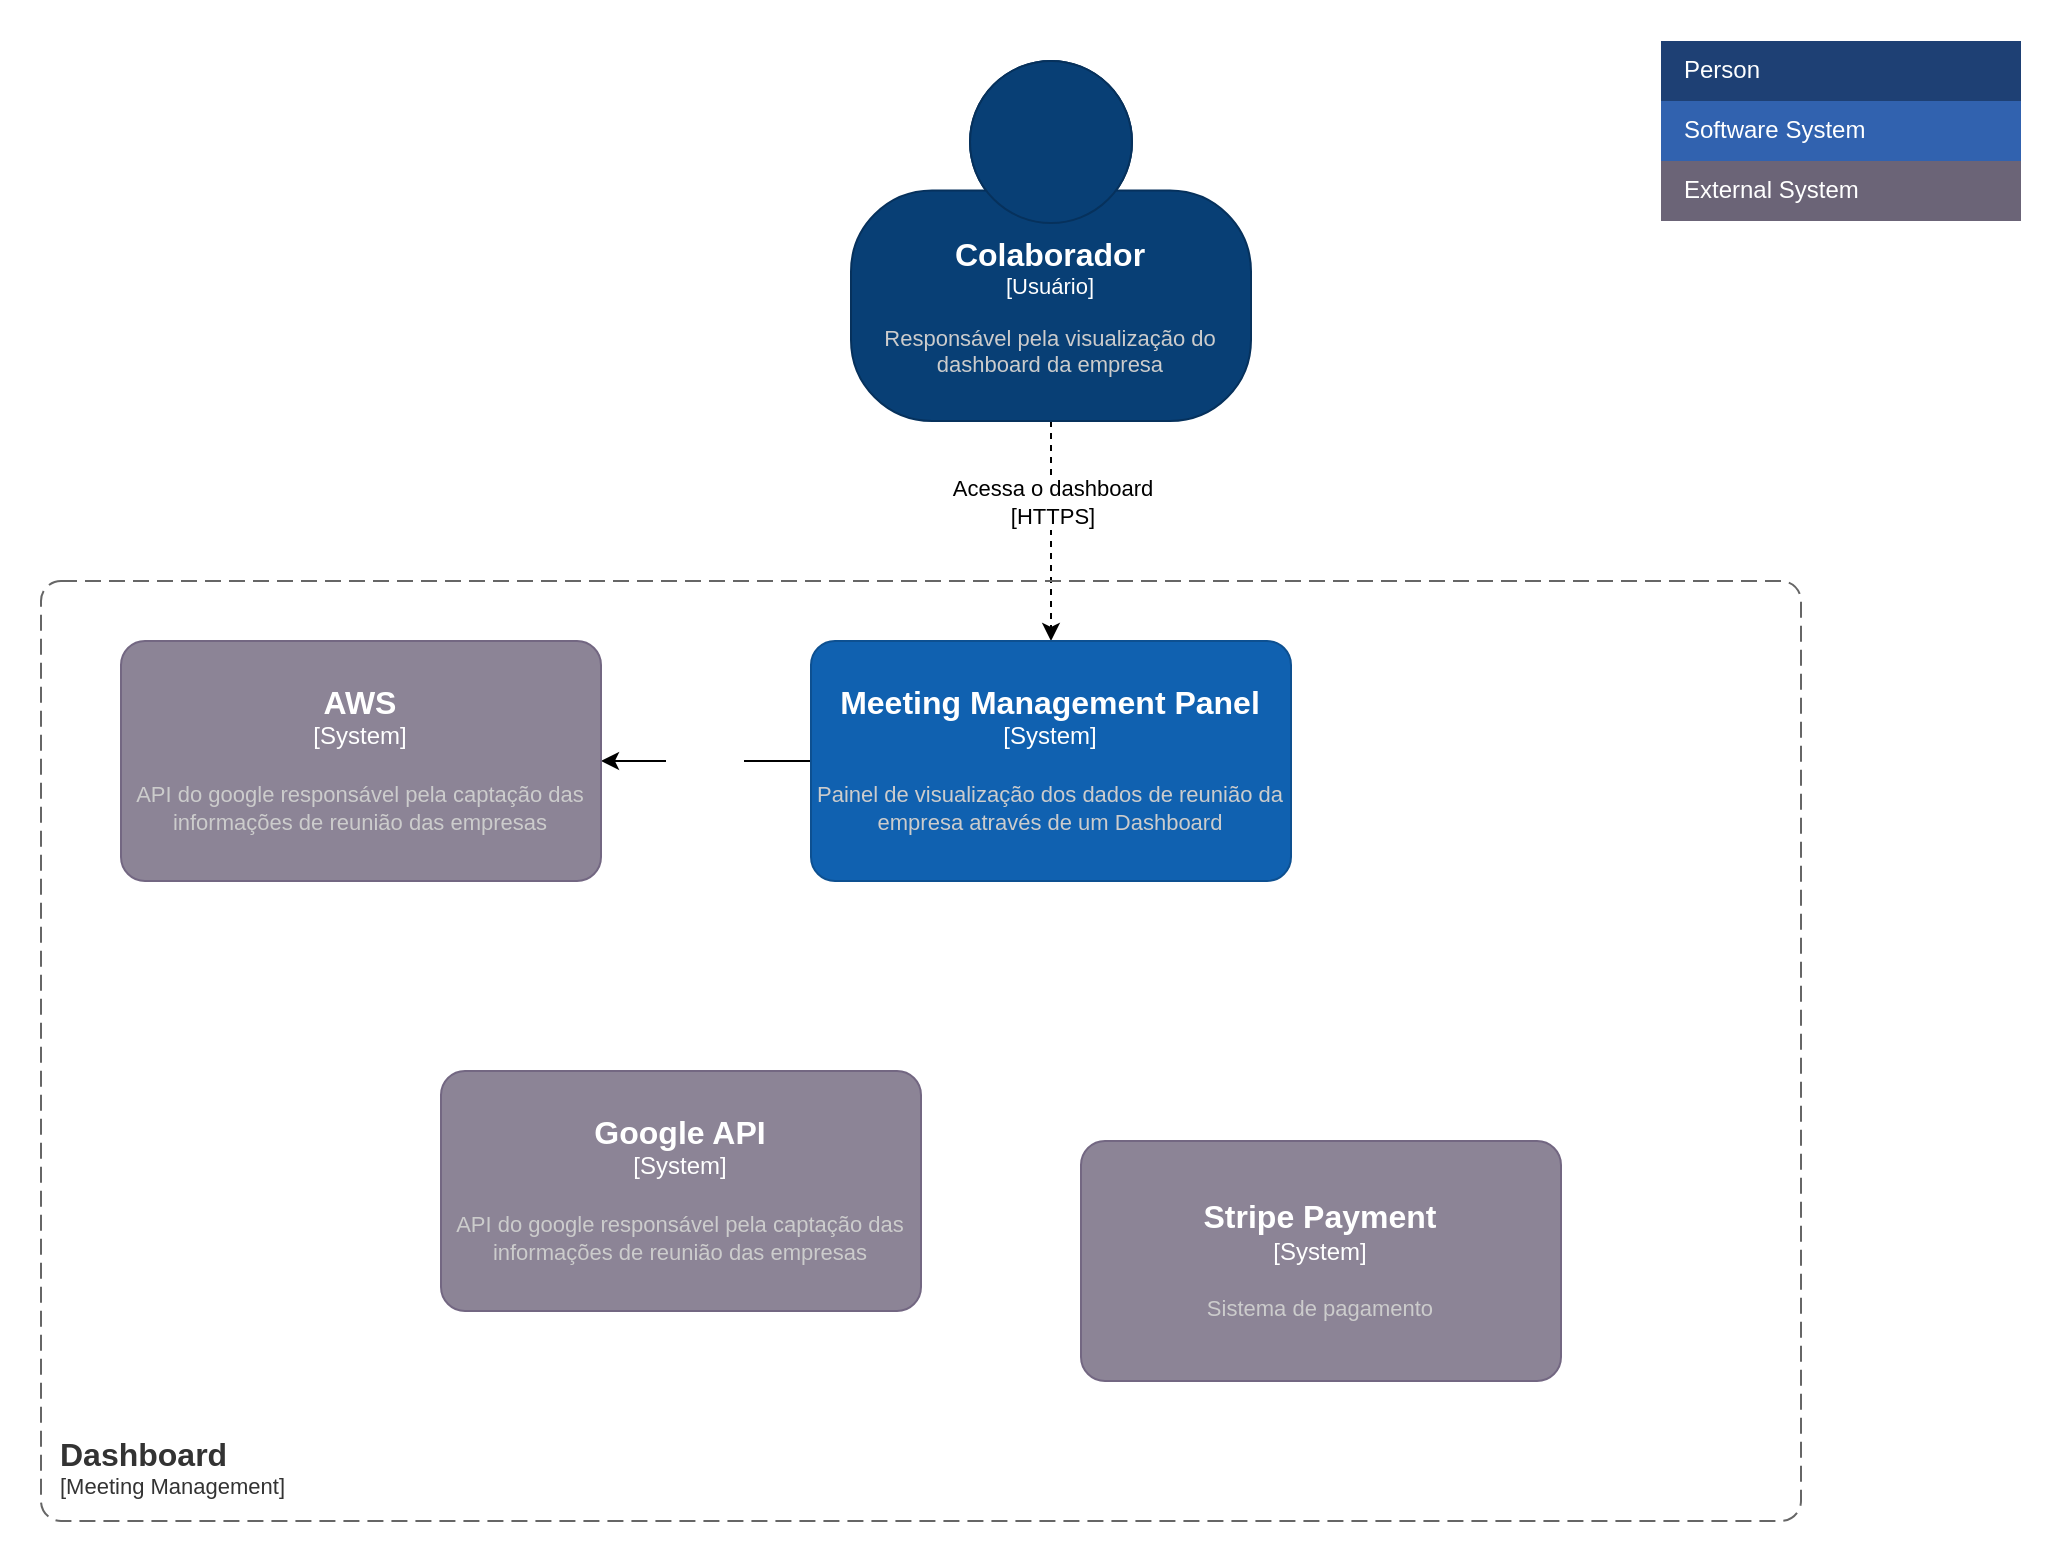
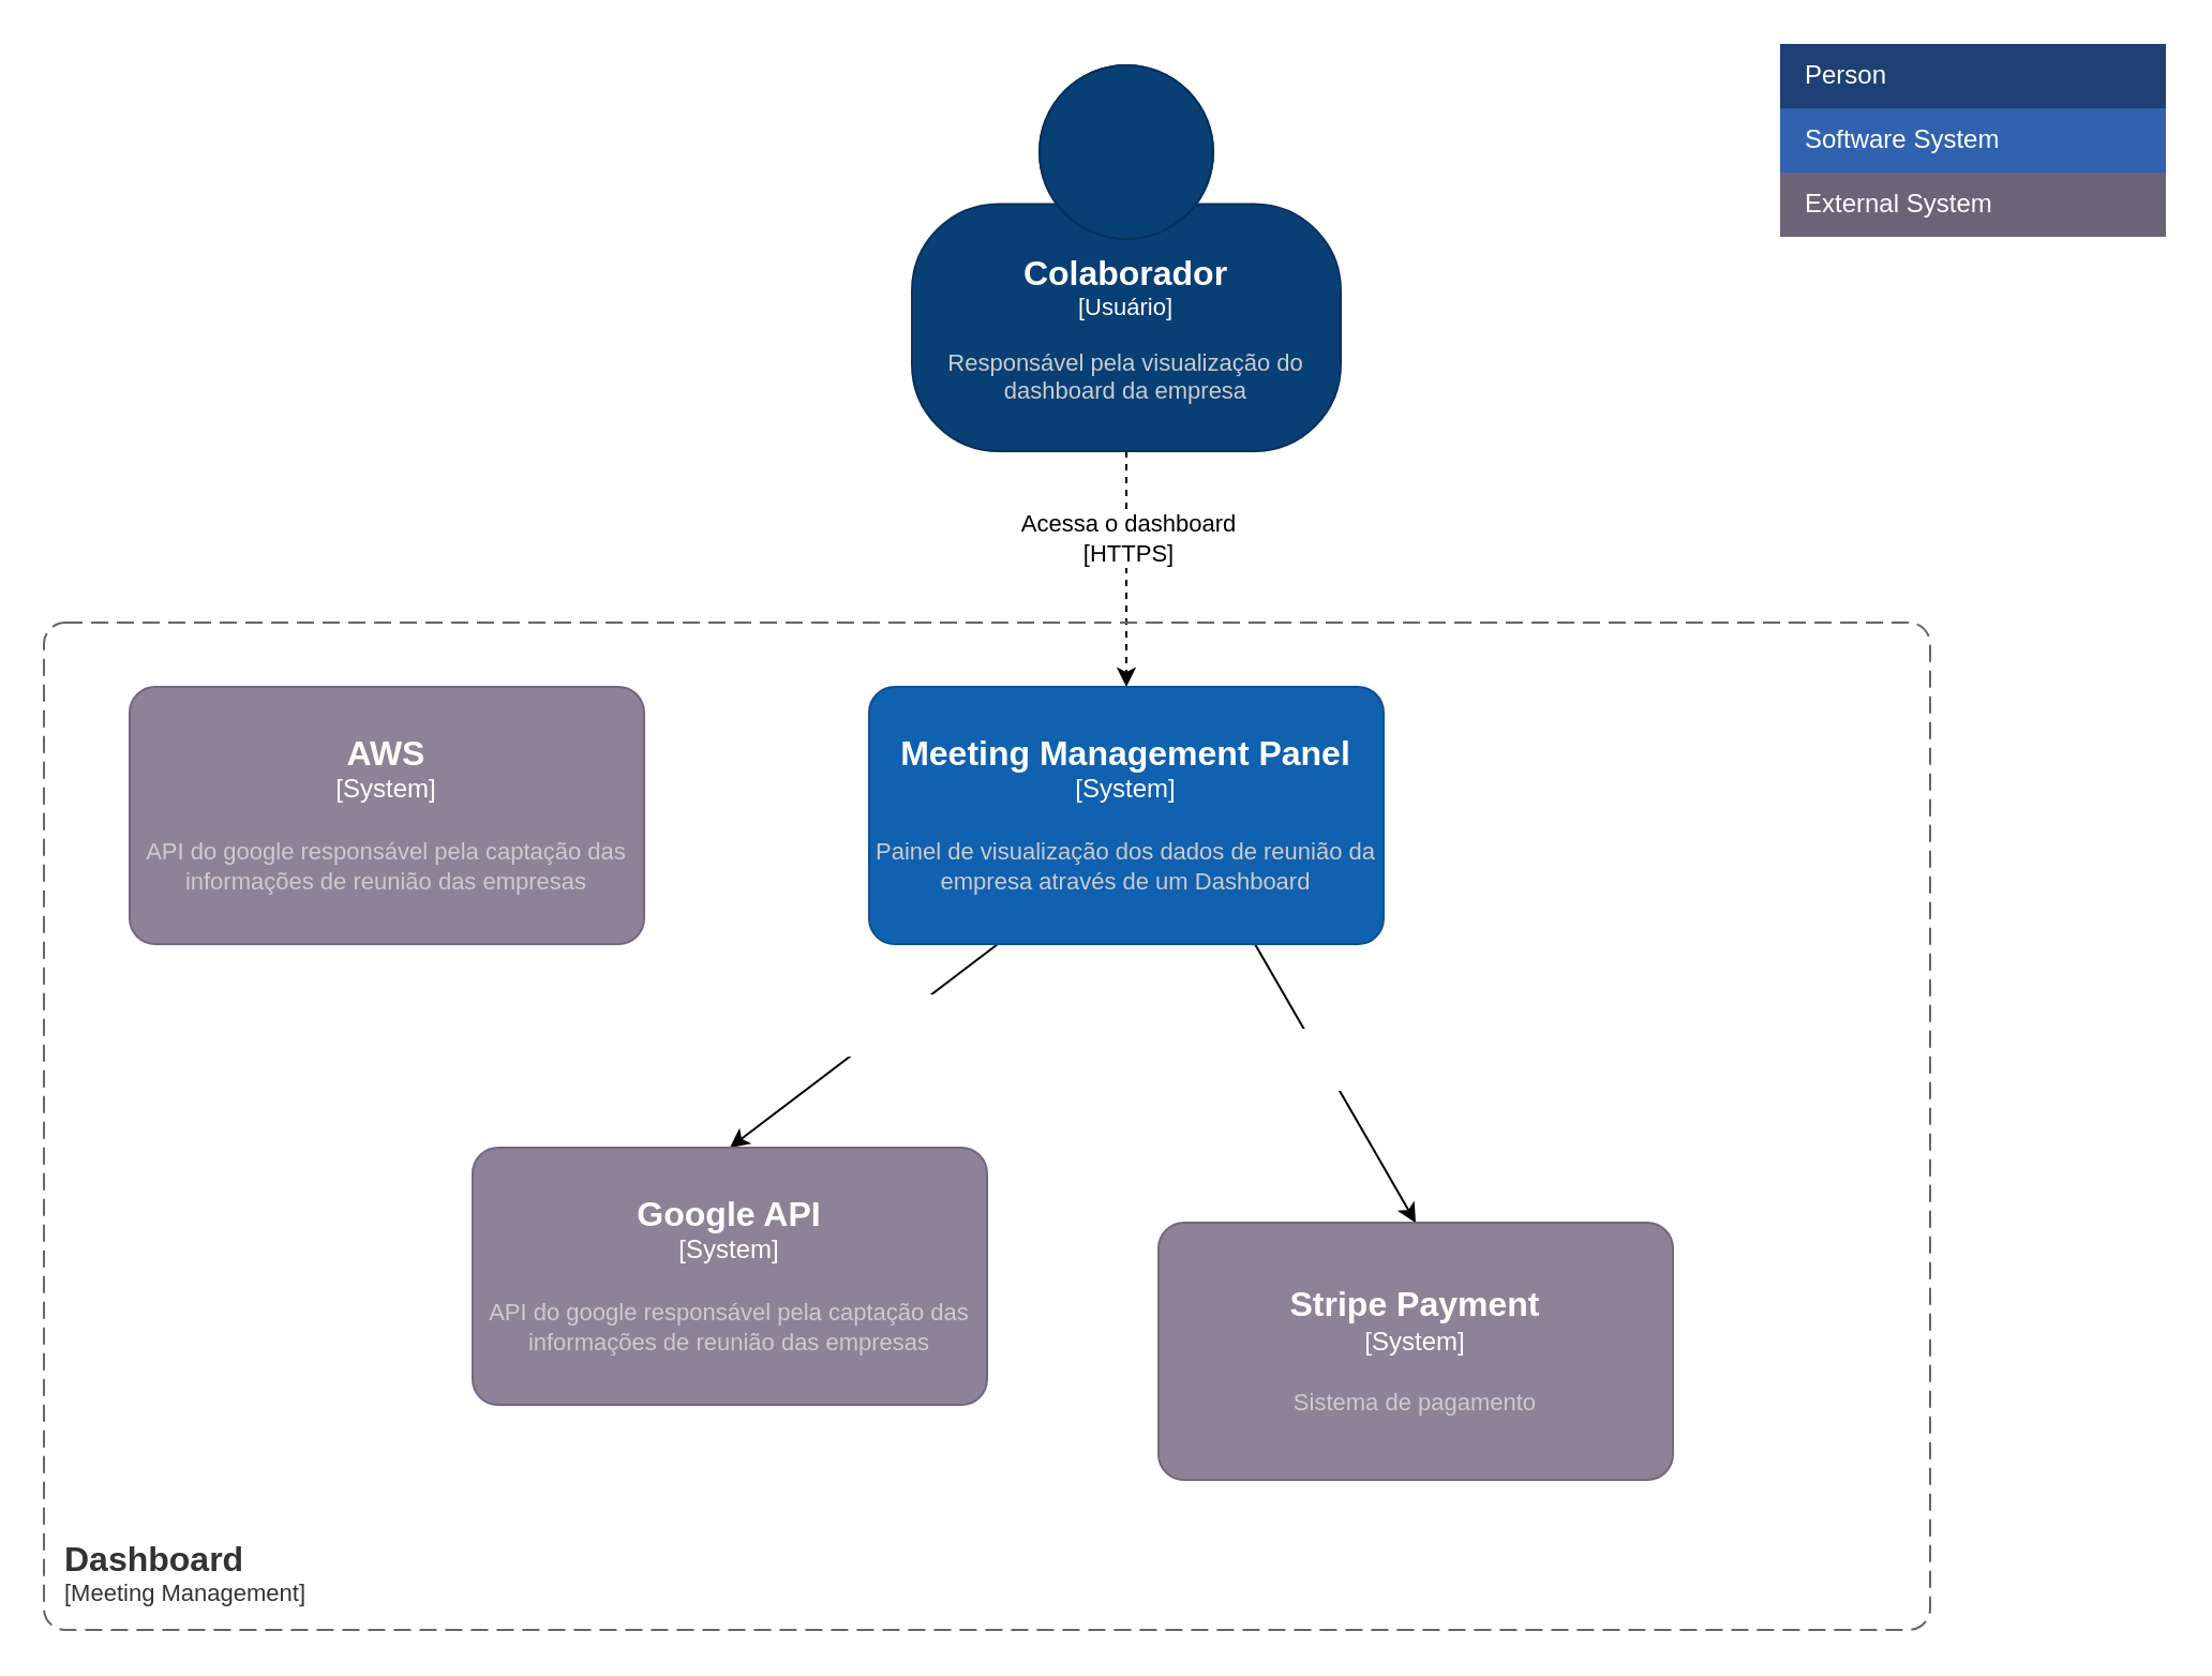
- <mxCell id="9" value="Acessa" style="edgeStyle=none;html=1;exitX=0;exitY=0.5;exitDx=0;exitDy=0;exitPerimeter=0;entryX=1;entryY=0.5;entryDx=0;entryDy=0;entryPerimeter=0;fontFamily=Helvetica;fontSize=12;fontColor=#ffffff;" parent="1" source="10" target="17" edge="1"><mxGeometry relative="1" as="geometry" /></mxCell>
+ <mxCell id="5" value="" style="edgeStyle=none;html=1;entryX=0.5;entryY=0;entryDx=0;entryDy=0;entryPerimeter=0;exitX=0.25;exitY=1;exitDx=0;exitDy=0;exitPerimeter=0;" parent="1" source="10" target="11" edge="1"><mxGeometry relative="1" as="geometry"><mxPoint x="445" y="440" as="sourcePoint" /></mxGeometry></mxCell>
+ <mxCell id="6" value="Acessa Google API&lt;br&gt;[HTTPS]" style="edgeLabel;html=1;align=center;verticalAlign=middle;resizable=0;points=[];fontSize=12;fontFamily=Helvetica;fontColor=#ffffff;" parent="5" vertex="1" connectable="0"><mxGeometry x="-0.163" y="-3" relative="1" as="geometry"><mxPoint as="offset" /></mxGeometry></mxCell>
+ <mxCell id="7" style="edgeStyle=none;html=1;exitX=0.75;exitY=1;exitDx=0;exitDy=0;exitPerimeter=0;entryX=0.5;entryY=0;entryDx=0;entryDy=0;entryPerimeter=0;" parent="1" source="10" target="12" edge="1"><mxGeometry relative="1" as="geometry" /></mxCell>
+ <mxCell id="8" value="Acessa sistema de pagamentos&lt;br&gt;[HTTPS]" style="edgeLabel;html=1;align=center;verticalAlign=middle;resizable=0;points=[];fontSize=12;fontFamily=Helvetica;fontColor=#ffffff;" parent="7" vertex="1" connectable="0"><mxGeometry x="-0.141" y="1" relative="1" as="geometry"><mxPoint y="-1" as="offset" /></mxGeometry></mxCell>
